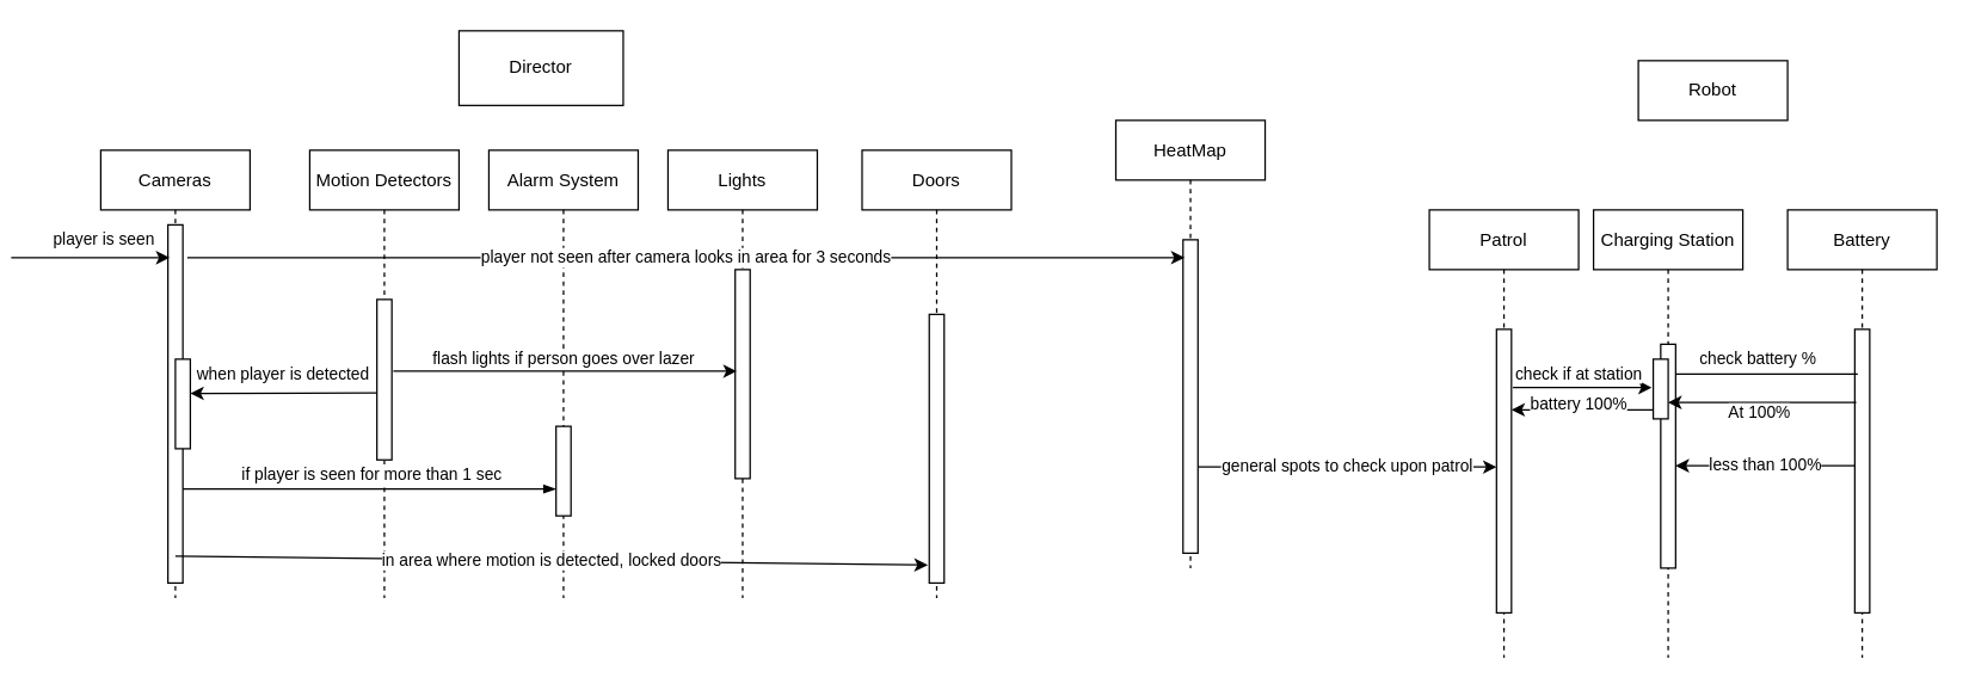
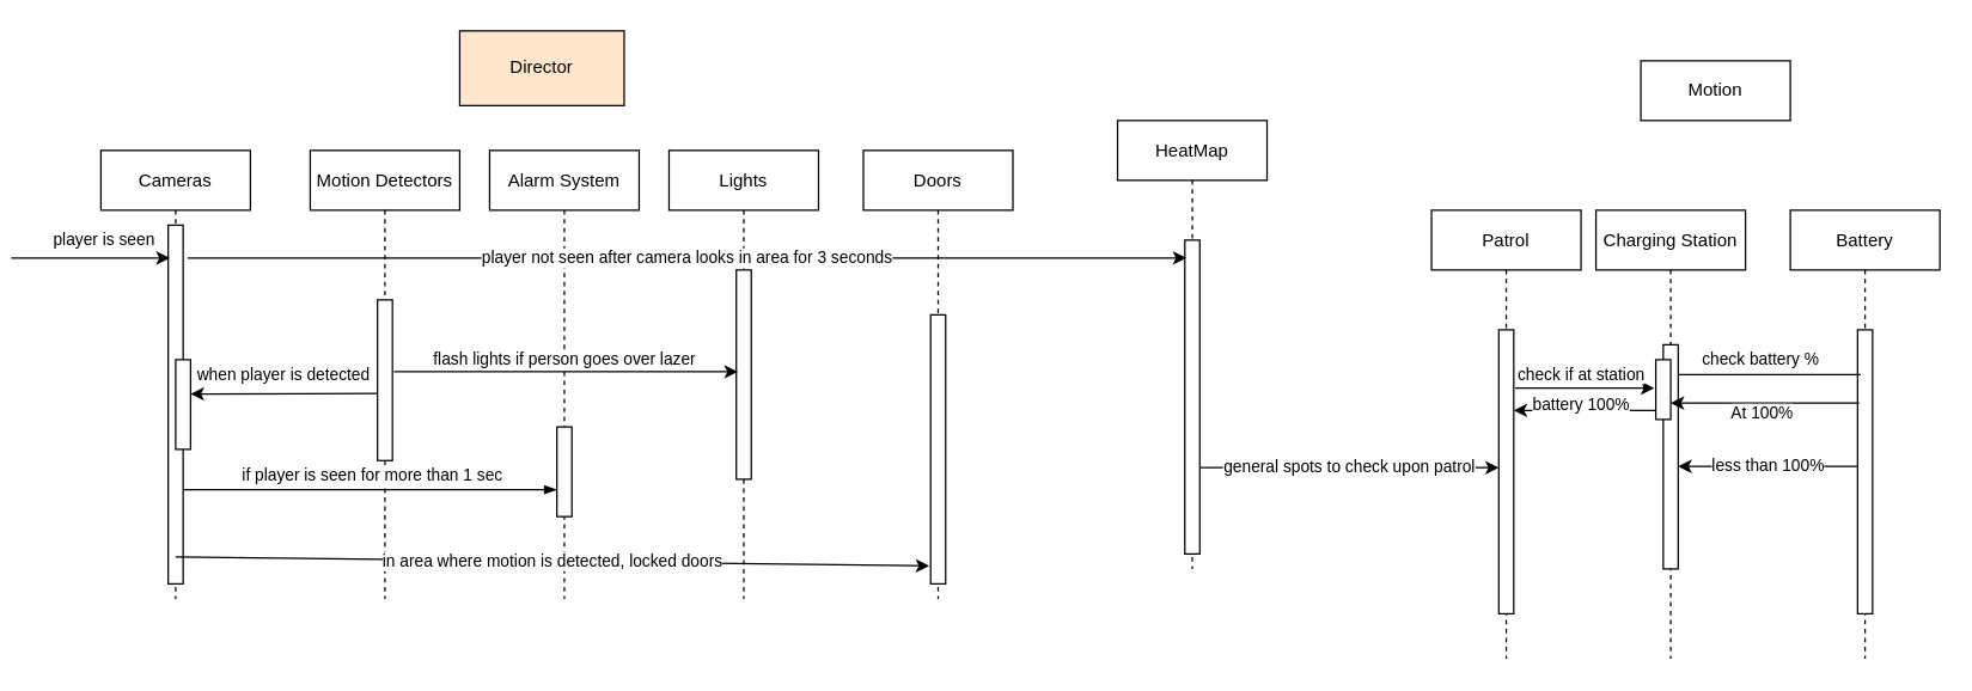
- <mxCell id="25" value="Director" style="rounded=0;whiteSpace=wrap;html=1;" vertex="1" parent="1"><mxGeometry x="260" y="20" width="110" height="50" as="geometry" /></mxCell>
+ <mxCell id="25" value="Director" style="rounded=0;whiteSpace=wrap;html=1;fillColor=#ffe6cc;" vertex="1" parent="1"><mxGeometry x="260" y="20" width="110" height="50" as="geometry" /></mxCell>
- <mxCell id="34" value="Robot" style="rounded=0;whiteSpace=wrap;html=1;" vertex="1" parent="1"><mxGeometry x="1050" y="40" width="100" height="40" as="geometry" /></mxCell>
+ <mxCell id="34" value="Motion" style="rounded=0;whiteSpace=wrap;html=1;" vertex="1" parent="1"><mxGeometry x="1050" y="40" width="100" height="40" as="geometry" /></mxCell>
